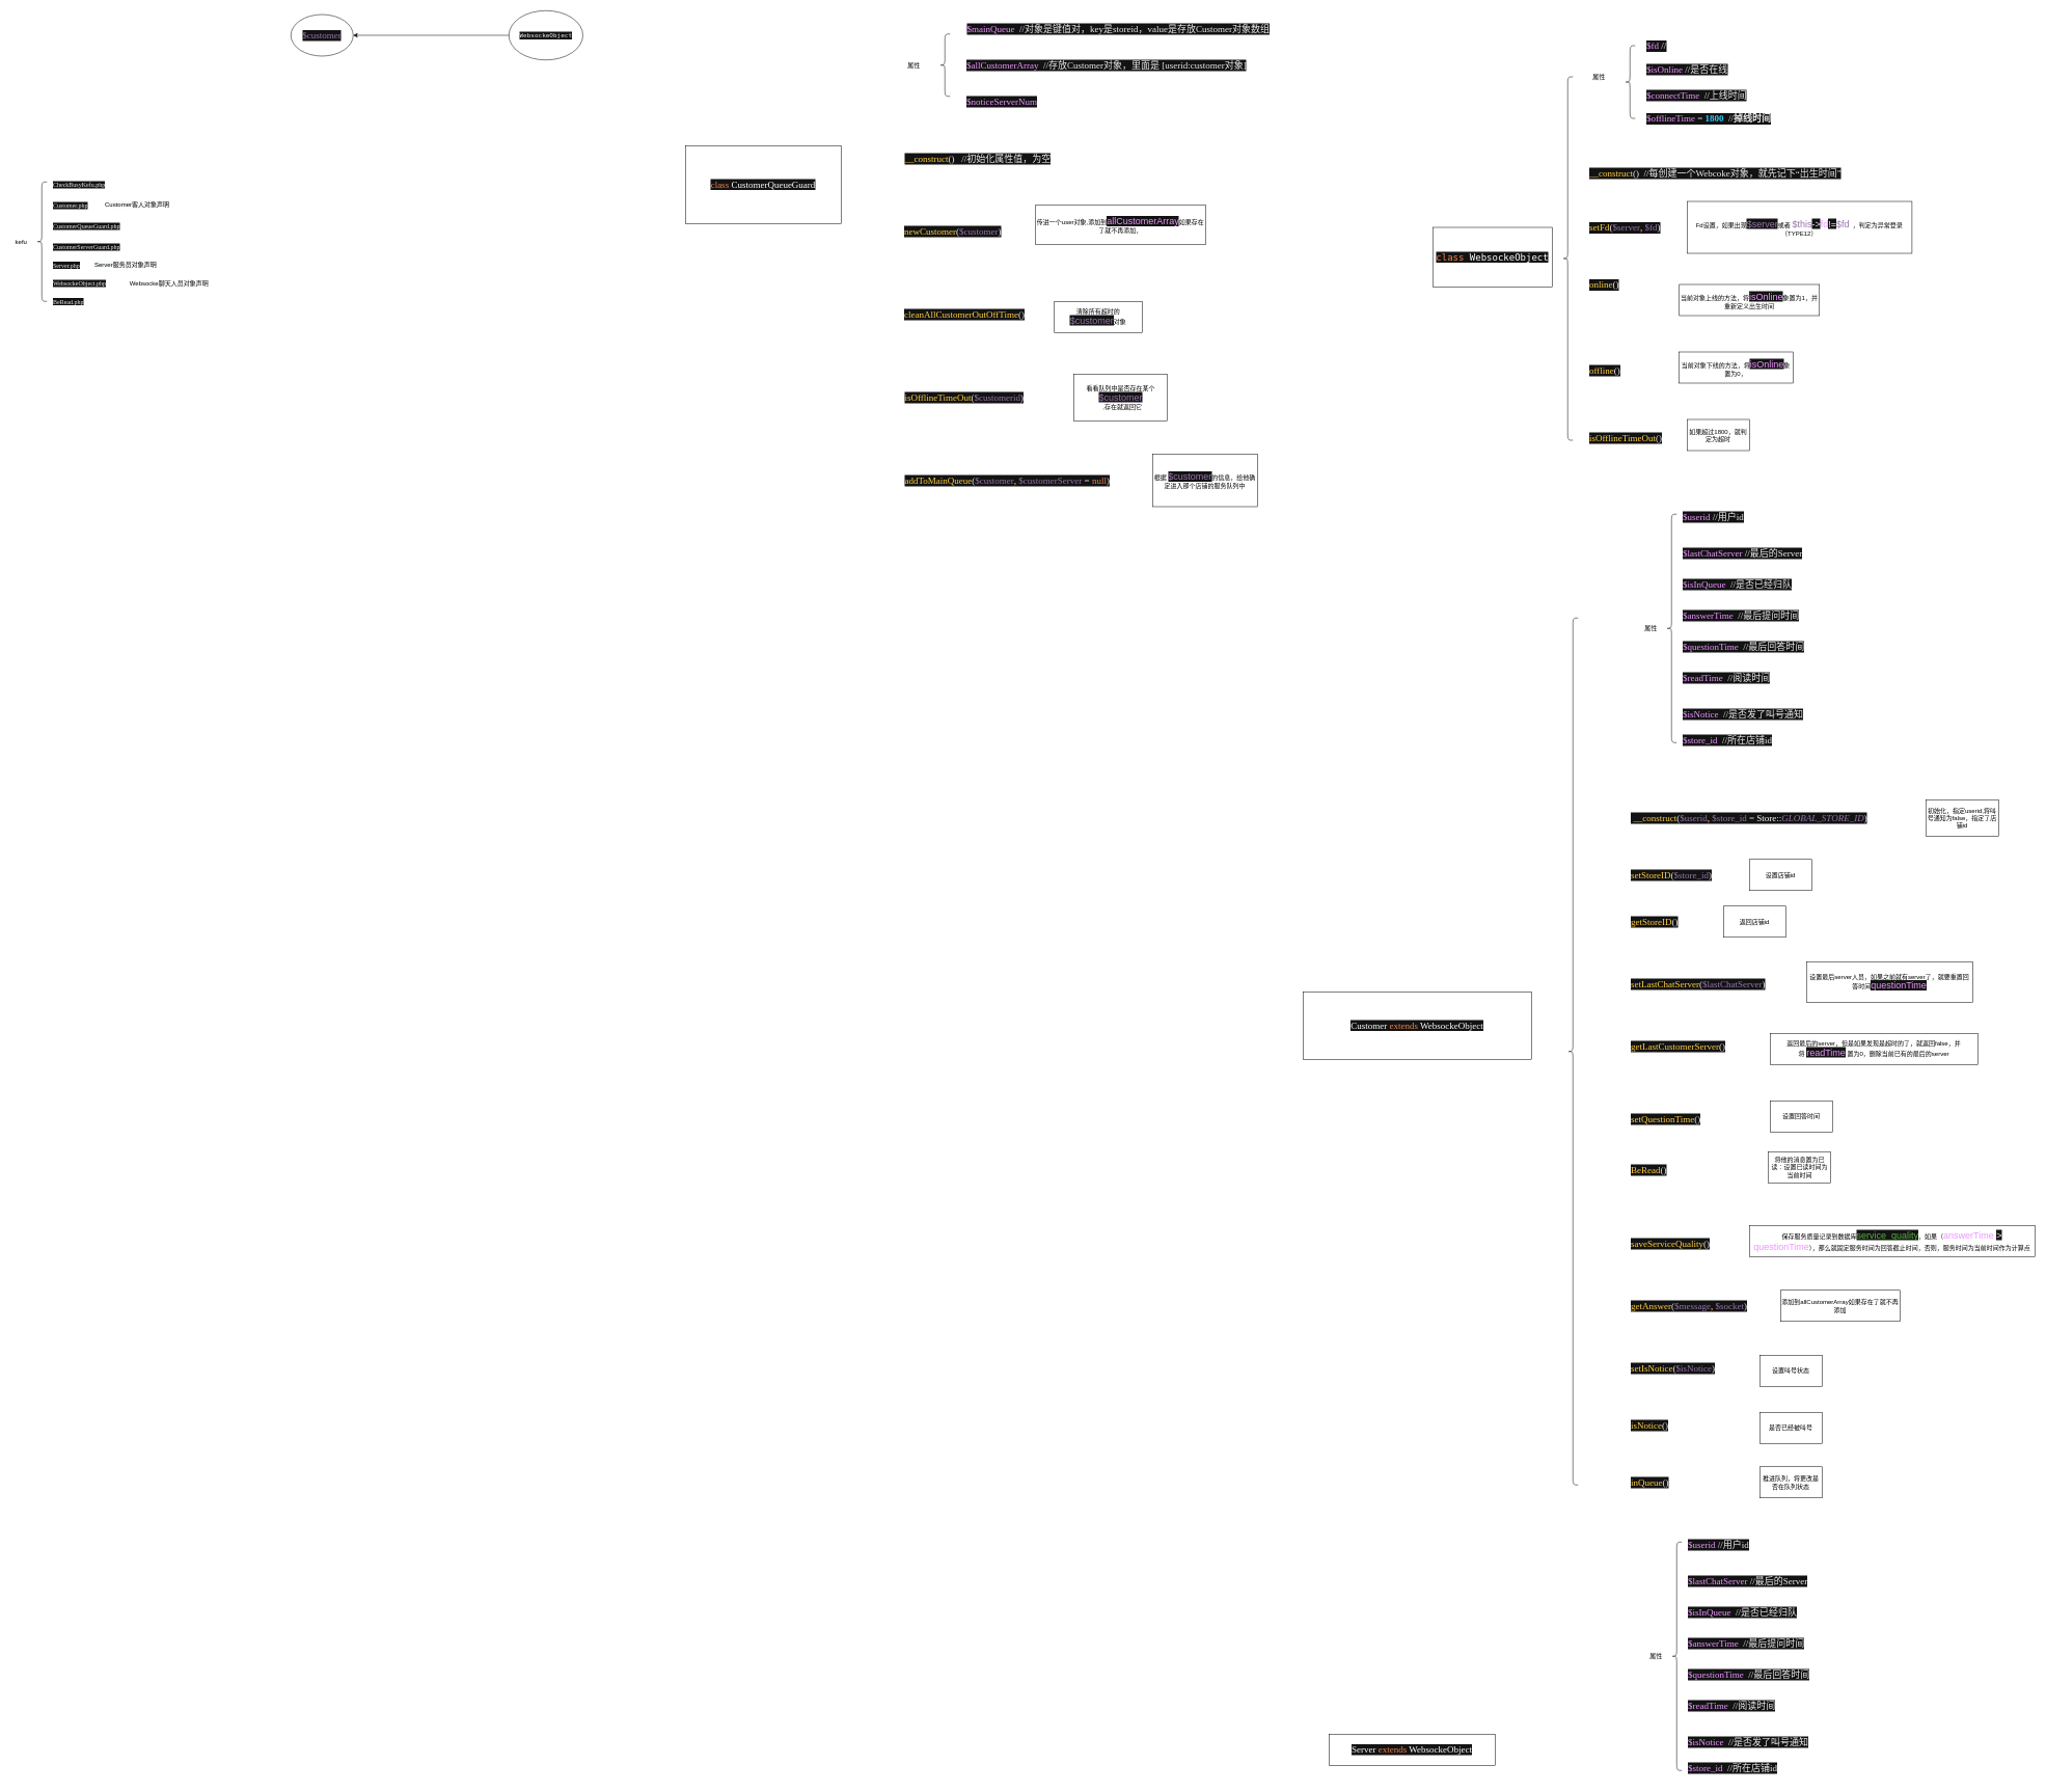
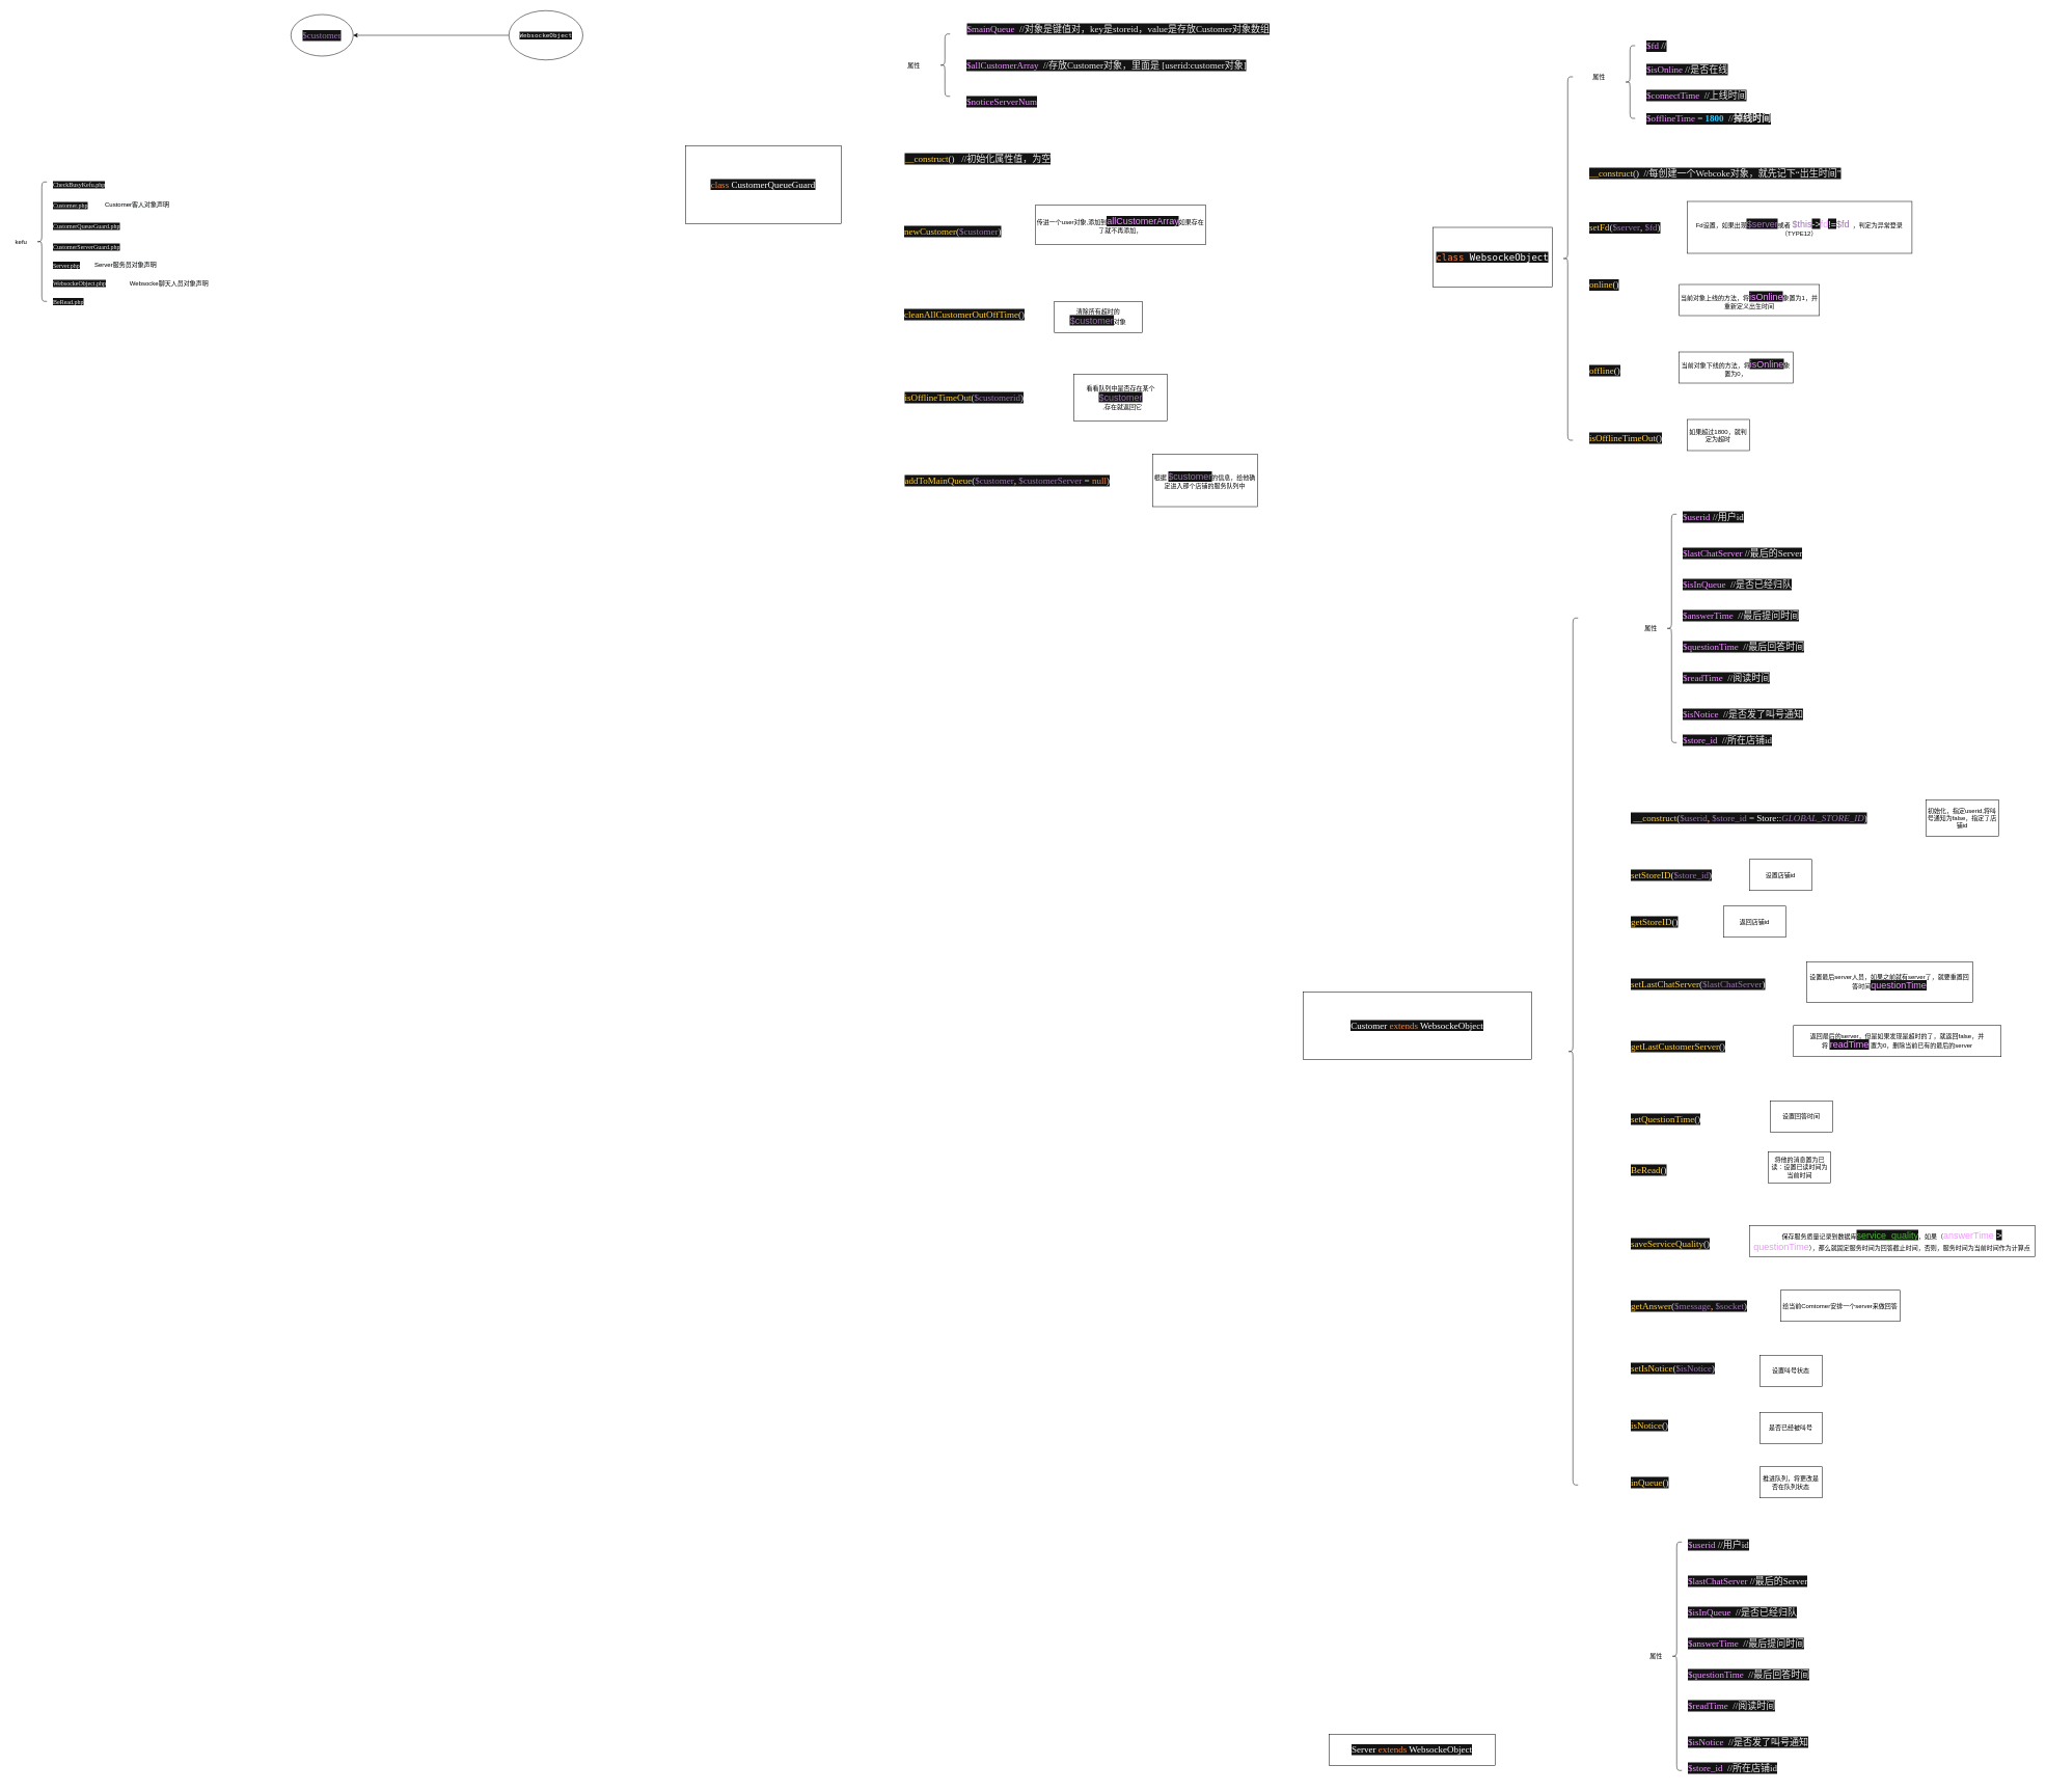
- <mxCell id="69" value="返回最后的server，但是如果发现是超时的了，就返回false，并将&amp;nbsp;&lt;span style=&quot;color: rgb(237 , 148 , 255) ; background-color: rgb(19 , 19 , 20) ; font-size: 13.5pt&quot;&gt;readTime&lt;/span&gt;&lt;span&gt;&amp;nbsp;置为0，删除当前已有的最后的server&lt;/span&gt;" style="whiteSpace=wrap;html=1;" vertex="1" parent="1"><mxGeometry x="3410" y="1990" width="400" height="60" as="geometry" /></mxCell>
+ <mxCell id="69" value="返回最后的server，但是如果发现是超时的了，就返回false，并将&amp;nbsp;&lt;span style=&quot;color: rgb(237 , 148 , 255) ; background-color: rgb(19 , 19 , 20) ; font-size: 13.5pt&quot;&gt;readTime&lt;/span&gt;&lt;span&gt;&amp;nbsp;置为0，删除当前已有的最后的server&lt;/span&gt;" style="whiteSpace=wrap;html=1;" vertex="1" parent="1"><mxGeometry x="3455" y="1975" width="400" height="60" as="geometry" /></mxCell>
- <mxCell id="77" value="添加到allCustomerArray如果存在了就不再添加" style="whiteSpace=wrap;html=1;" vertex="1" parent="1"><mxGeometry x="3430" y="2485" width="230" height="60" as="geometry" /></mxCell>
+ <mxCell id="77" value="给当前Comtomer安排一个server来做回答" style="whiteSpace=wrap;html=1;" vertex="1" parent="1"><mxGeometry x="3430" y="2485" width="230" height="60" as="geometry" /></mxCell>
